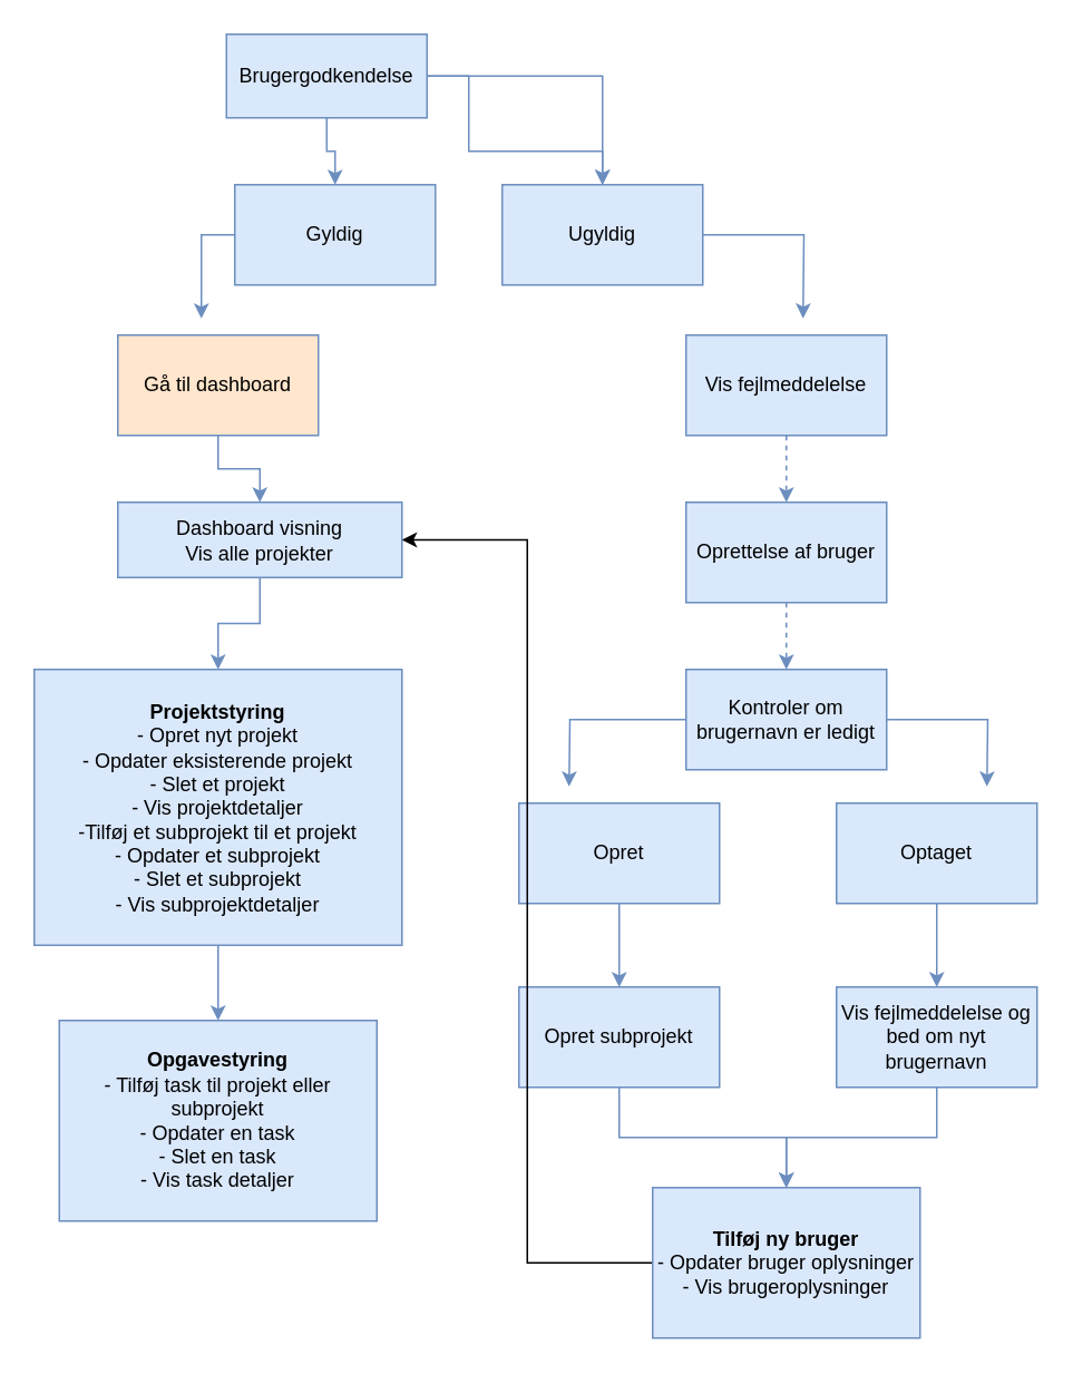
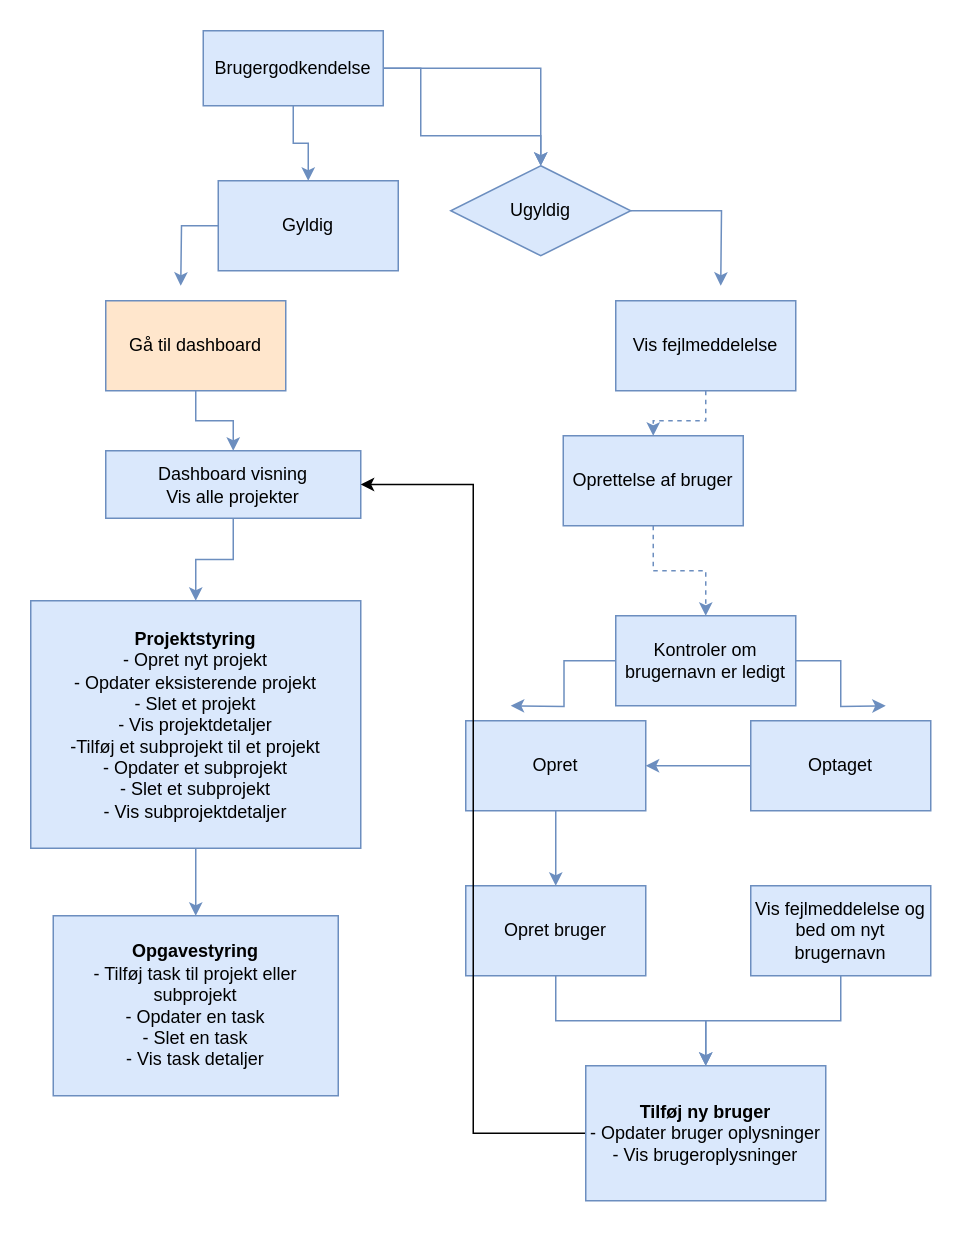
- <mxCell id="7" value="Gyldig" style="rounded=0;whiteSpace=wrap;html=1;fillColor=#dae8fc;strokeColor=#6c8ebf;" vertex="1" parent="1"><mxGeometry x="140" y="110" width="120" height="60" as="geometry" /></mxCell>
+ <mxCell id="7" value="Gyldig" style="rounded=0;whiteSpace=wrap;html=1;fillColor=#dae8fc;strokeColor=#6c8ebf;" vertex="1" parent="1"><mxGeometry x="145" y="120" width="120" height="60" as="geometry" /></mxCell>
- <mxCell id="9" value="Ugyldig" style="rounded=0;whiteSpace=wrap;html=1;fillColor=#dae8fc;strokeColor=#6c8ebf;" vertex="1" parent="1"><mxGeometry x="300" y="110" width="120" height="60" as="geometry" /></mxCell>
+ <mxCell id="9" value="Ugyldig" style="rhombus;whiteSpace=wrap;html=1;fillColor=#dae8fc;strokeColor=#6c8ebf;" vertex="1" parent="1"><mxGeometry x="300" y="110" width="120" height="60" as="geometry" /></mxCell>
- <mxCell id="20" value="Oprettelse af bruger" style="rounded=0;whiteSpace=wrap;html=1;fillColor=#dae8fc;strokeColor=#6c8ebf;" vertex="1" parent="1"><mxGeometry x="410" y="300" width="120" height="60" as="geometry" /></mxCell>
+ <mxCell id="20" value="Oprettelse af bruger" style="rounded=0;whiteSpace=wrap;html=1;fillColor=#dae8fc;strokeColor=#6c8ebf;" vertex="1" parent="1"><mxGeometry x="375" y="290" width="120" height="60" as="geometry" /></mxCell>
- <mxCell id="23" value="Kontroler om brugernavn er ledigt" style="rounded=0;whiteSpace=wrap;html=1;fillColor=#dae8fc;strokeColor=#6c8ebf;" vertex="1" parent="1"><mxGeometry x="410" y="400" width="120" height="60" as="geometry" /></mxCell>
+ <mxCell id="23" value="Kontroler om brugernavn er ledigt" style="rounded=0;whiteSpace=wrap;html=1;fillColor=#dae8fc;strokeColor=#6c8ebf;" vertex="1" parent="1"><mxGeometry x="410" y="410" width="120" height="60" as="geometry" /></mxCell>
- <mxCell id="26" value="" style="edgeStyle=orthogonalEdgeStyle;rounded=0;orthogonalLoop=1;jettySize=auto;html=1;fillColor=#dae8fc;strokeColor=#6c8ebf;" edge="1" parent="1" source="27" target="31"><mxGeometry relative="1" as="geometry" /></mxCell>
+ <mxCell id="26" value="" style="edgeStyle=orthogonalEdgeStyle;rounded=0;orthogonalLoop=1;jettySize=auto;html=1;fillColor=#dae8fc;strokeColor=#6c8ebf;" edge="1" parent="1" source="27" target="25"><mxGeometry relative="1" as="geometry" /></mxCell>
- <mxCell id="29" value="Opret subprojekt" style="rounded=0;whiteSpace=wrap;html=1;fillColor=#dae8fc;strokeColor=#6c8ebf;" vertex="1" parent="1"><mxGeometry x="310" y="590" width="120" height="60" as="geometry" /></mxCell>
+ <mxCell id="29" value="Opret bruger" style="rounded=0;whiteSpace=wrap;html=1;fillColor=#dae8fc;strokeColor=#6c8ebf;" vertex="1" parent="1"><mxGeometry x="310" y="590" width="120" height="60" as="geometry" /></mxCell>
